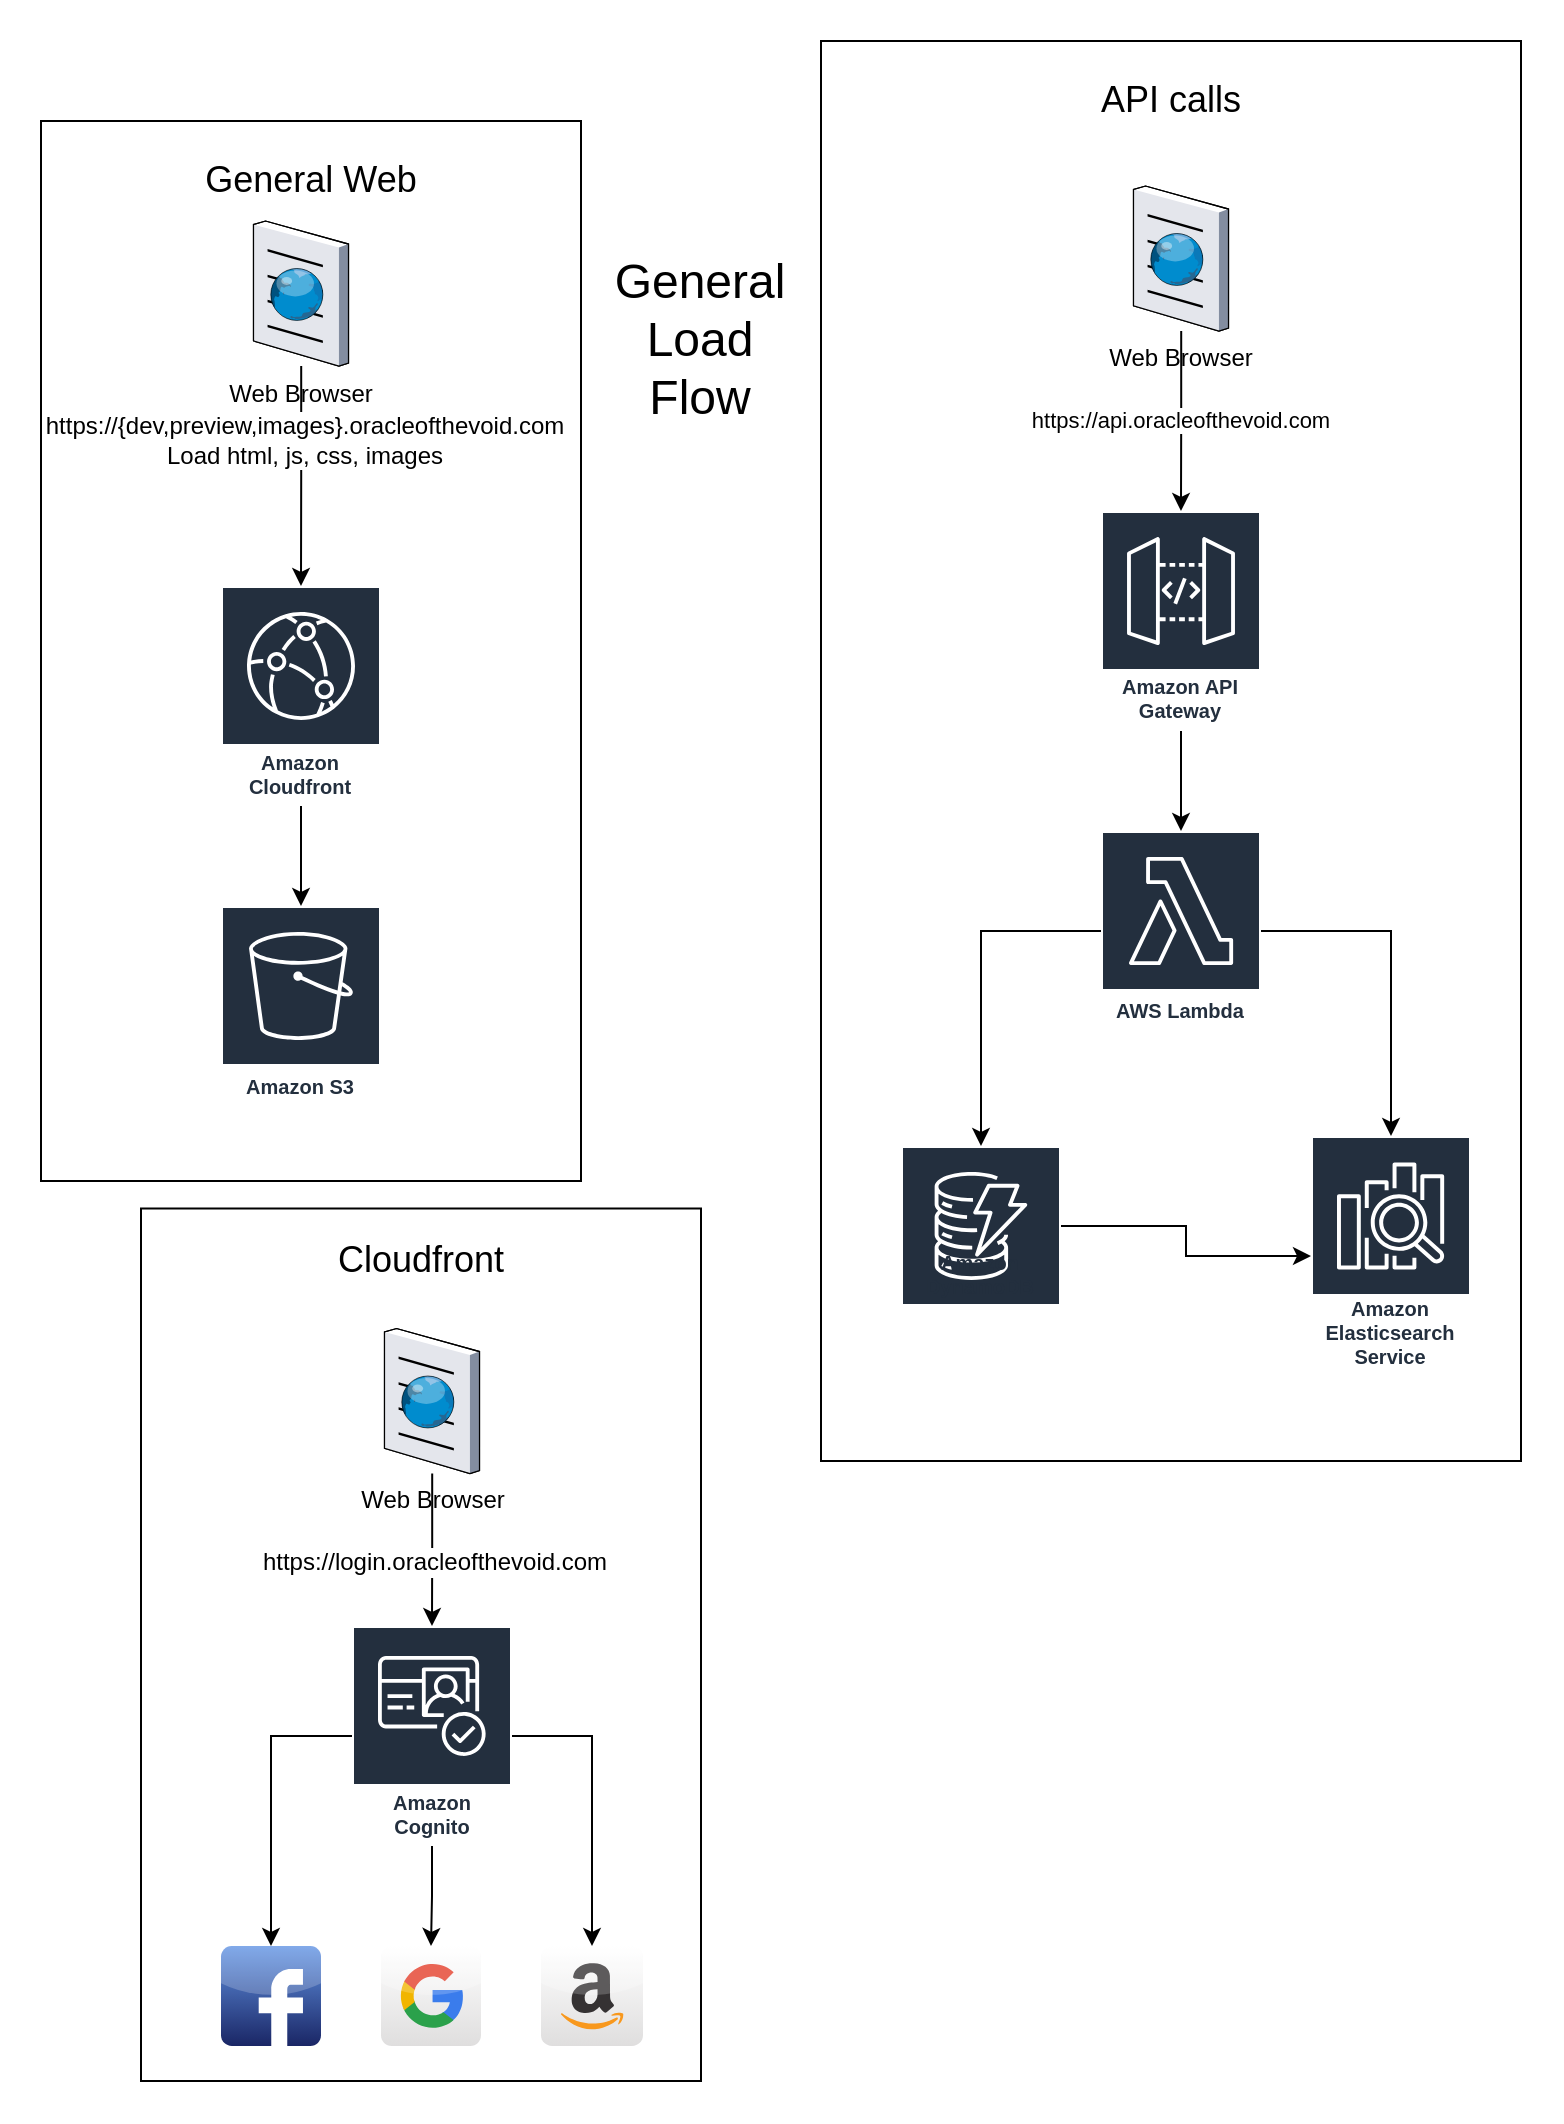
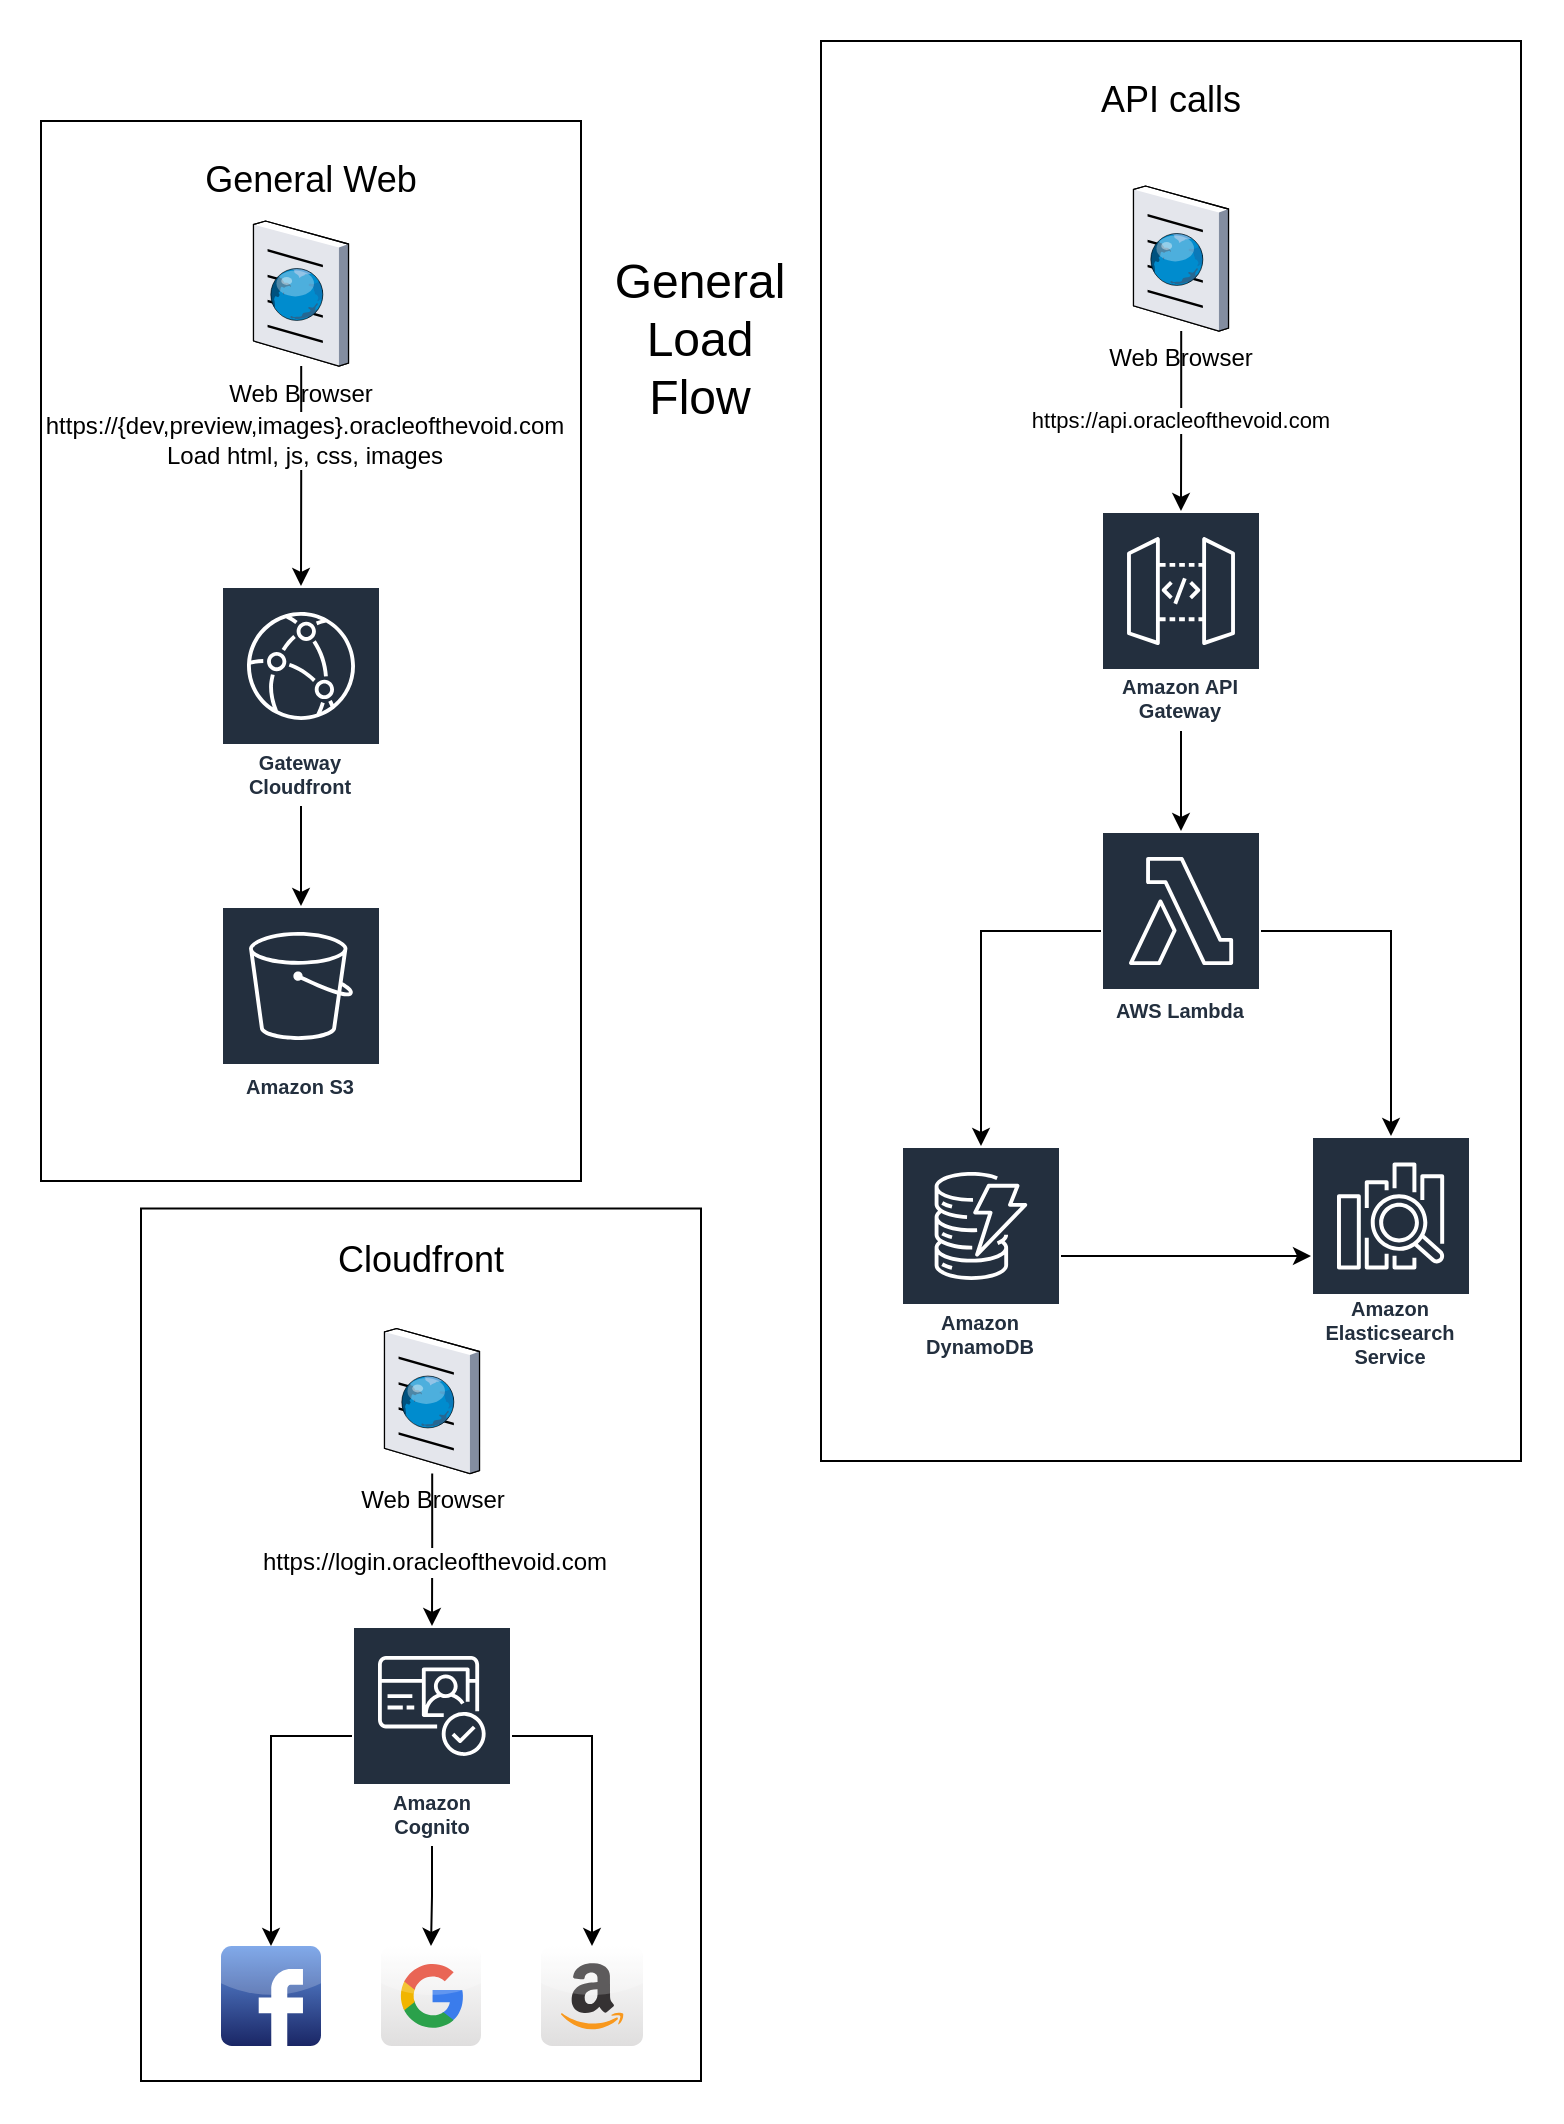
- <mxCell id="6" value="Amazon Cloudfront" style="outlineConnect=0;fontColor=#232F3E;gradientColor=none;strokeColor=#ffffff;fillColor=#232F3E;dashed=0;verticalLabelPosition=middle;verticalAlign=bottom;align=center;html=1;whiteSpace=wrap;fontSize=10;fontStyle=1;spacing=3;shape=mxgraph.aws4.productIcon;prIcon=mxgraph.aws4.cloudfront;" vertex="1" parent="1"><mxGeometry x="110" y="292.5" width="80" height="110" as="geometry" /></mxCell>
+ <mxCell id="6" value="Gateway Cloudfront" style="outlineConnect=0;fontColor=#232F3E;gradientColor=none;strokeColor=#ffffff;fillColor=#232F3E;dashed=0;verticalLabelPosition=middle;verticalAlign=bottom;align=center;html=1;whiteSpace=wrap;fontSize=10;fontStyle=1;spacing=3;shape=mxgraph.aws4.productIcon;prIcon=mxgraph.aws4.cloudfront;" vertex="1" parent="1"><mxGeometry x="110" y="292.5" width="80" height="110" as="geometry" /></mxCell>
- <mxCell id="19" value="Amazon DynamoDB" style="outlineConnect=0;fontColor=#232F3E;gradientColor=none;strokeColor=#ffffff;fillColor=#232F3E;dashed=0;verticalLabelPosition=middle;verticalAlign=bottom;align=center;html=1;whiteSpace=wrap;fontSize=10;fontStyle=1;spacing=3;shape=mxgraph.aws4.productIcon;prIcon=mxgraph.aws4.dynamodb;" vertex="1" parent="1"><mxGeometry x="450" y="572.5" width="80" height="80" as="geometry" /></mxCell>
+ <mxCell id="19" value="Amazon DynamoDB" style="outlineConnect=0;fontColor=#232F3E;gradientColor=none;strokeColor=#ffffff;fillColor=#232F3E;dashed=0;verticalLabelPosition=middle;verticalAlign=bottom;align=center;html=1;whiteSpace=wrap;fontSize=10;fontStyle=1;spacing=3;shape=mxgraph.aws4.productIcon;prIcon=mxgraph.aws4.dynamodb;" vertex="1" parent="1"><mxGeometry x="450" y="572.5" width="80" height="110" as="geometry" /></mxCell>
